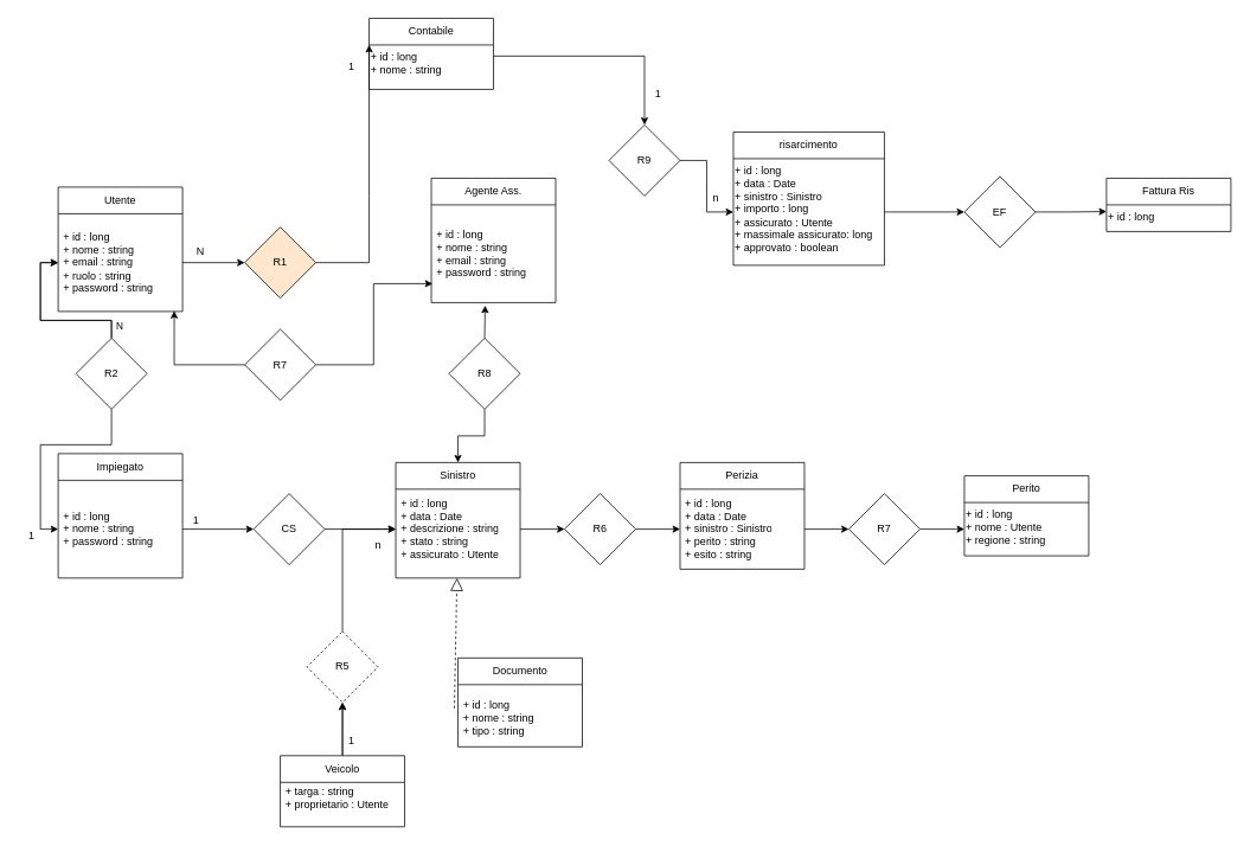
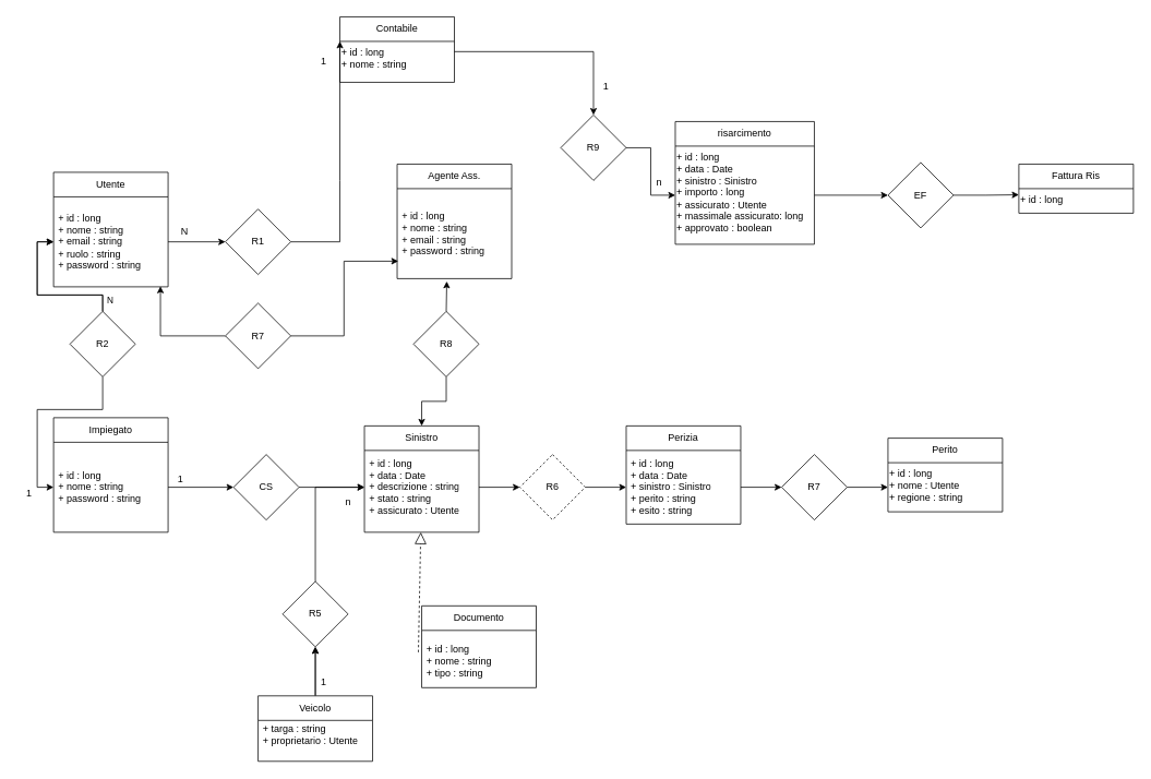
- <mxCell id="25" value="R1" style="rhombus;whiteSpace=wrap;html=1;fillColor=#ffe6cc;" vertex="1" parent="1"><mxGeometry x="275" y="255" width="80" height="80" as="geometry" /></mxCell>
+ <mxCell id="25" value="R1" style="rhombus;whiteSpace=wrap;html=1;" vertex="1" parent="1"><mxGeometry x="275" y="255" width="80" height="80" as="geometry" /></mxCell>
- <mxCell id="49" value="R6" style="rhombus;whiteSpace=wrap;html=1;" vertex="1" parent="1"><mxGeometry x="635" y="555" width="80" height="80" as="geometry" /></mxCell>
+ <mxCell id="49" value="R6" style="rhombus;whiteSpace=wrap;html=1;dashed=1;" vertex="1" parent="1"><mxGeometry x="635" y="555" width="80" height="80" as="geometry" /></mxCell>
- <mxCell id="43" value="R5" style="rhombus;whiteSpace=wrap;html=1;dashed=1;" vertex="1" parent="1"><mxGeometry x="345" y="710" width="80" height="80" as="geometry" /></mxCell>
+ <mxCell id="43" value="R5" style="rhombus;whiteSpace=wrap;html=1;" vertex="1" parent="1"><mxGeometry x="345" y="710" width="80" height="80" as="geometry" /></mxCell>
